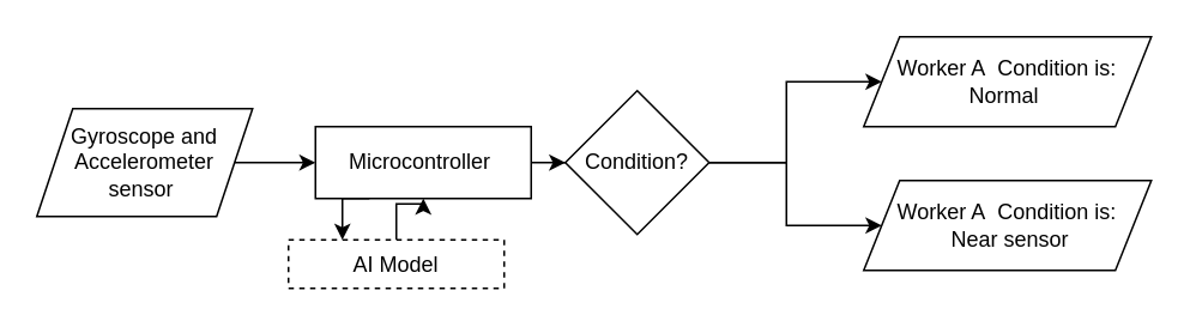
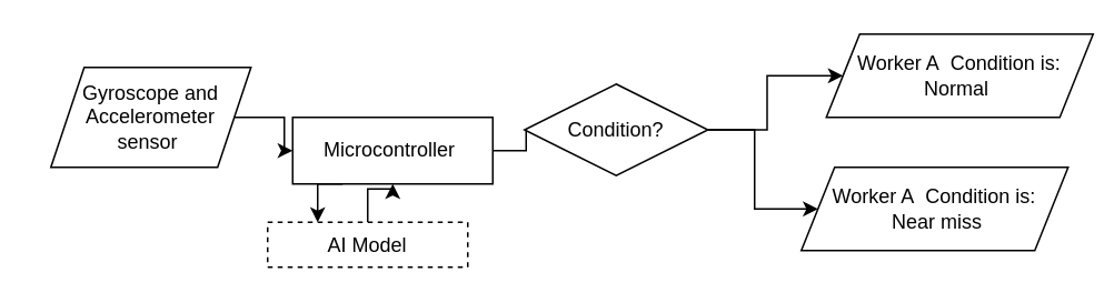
- <mxCell id="9" value="Worker A&amp;nbsp; Condition is: Normal&amp;nbsp;" style="shape=parallelogram;perimeter=parallelogramPerimeter;whiteSpace=wrap;html=1;fixedSize=1;" vertex="1" parent="1"><mxGeometry x="480" y="20" width="160" height="50" as="geometry" /></mxCell>
+ <mxCell id="9" value="Worker A&amp;nbsp; Condition is: Normal&amp;nbsp;" style="shape=parallelogram;perimeter=parallelogramPerimeter;whiteSpace=wrap;html=1;fixedSize=1;" vertex="1" parent="1"><mxGeometry x="495" y="20" width="160" height="50" as="geometry" /></mxCell>
- <mxCell id="3" value="Gyroscope and Accelerometer sensor&amp;nbsp;" style="shape=parallelogram;perimeter=parallelogramPerimeter;whiteSpace=wrap;html=1;fixedSize=1;" vertex="1" parent="1"><mxGeometry x="20" y="60" width="120" height="60" as="geometry" /></mxCell>
+ <mxCell id="3" value="Gyroscope and Accelerometer sensor&amp;nbsp;" style="shape=parallelogram;perimeter=parallelogramPerimeter;whiteSpace=wrap;html=1;fixedSize=1;" vertex="1" parent="1"><mxGeometry x="30" y="40" width="120" height="60" as="geometry" /></mxCell>
- <mxCell id="12" value="Condition?" style="rhombus;whiteSpace=wrap;html=1;" vertex="1" parent="1"><mxGeometry x="314" y="50" width="80" height="80" as="geometry" /></mxCell>
+ <mxCell id="12" value="Condition?" style="rhombus;whiteSpace=wrap;html=1;" vertex="1" parent="1"><mxGeometry x="314" y="50" width="110" height="55" as="geometry" /></mxCell>
- <mxCell id="13" value="Worker A&amp;nbsp; Condition is:&lt;br&gt;&amp;nbsp;Near sensor" style="shape=parallelogram;perimeter=parallelogramPerimeter;whiteSpace=wrap;html=1;fixedSize=1;" vertex="1" parent="1"><mxGeometry x="480" y="100" width="160" height="50" as="geometry" /></mxCell>
+ <mxCell id="13" value="Worker A&amp;nbsp; Condition is:&lt;br&gt;&amp;nbsp;Near miss" style="shape=parallelogram;perimeter=parallelogramPerimeter;whiteSpace=wrap;html=1;fixedSize=1;" vertex="1" parent="1"><mxGeometry x="480" y="100" width="160" height="50" as="geometry" /></mxCell>
